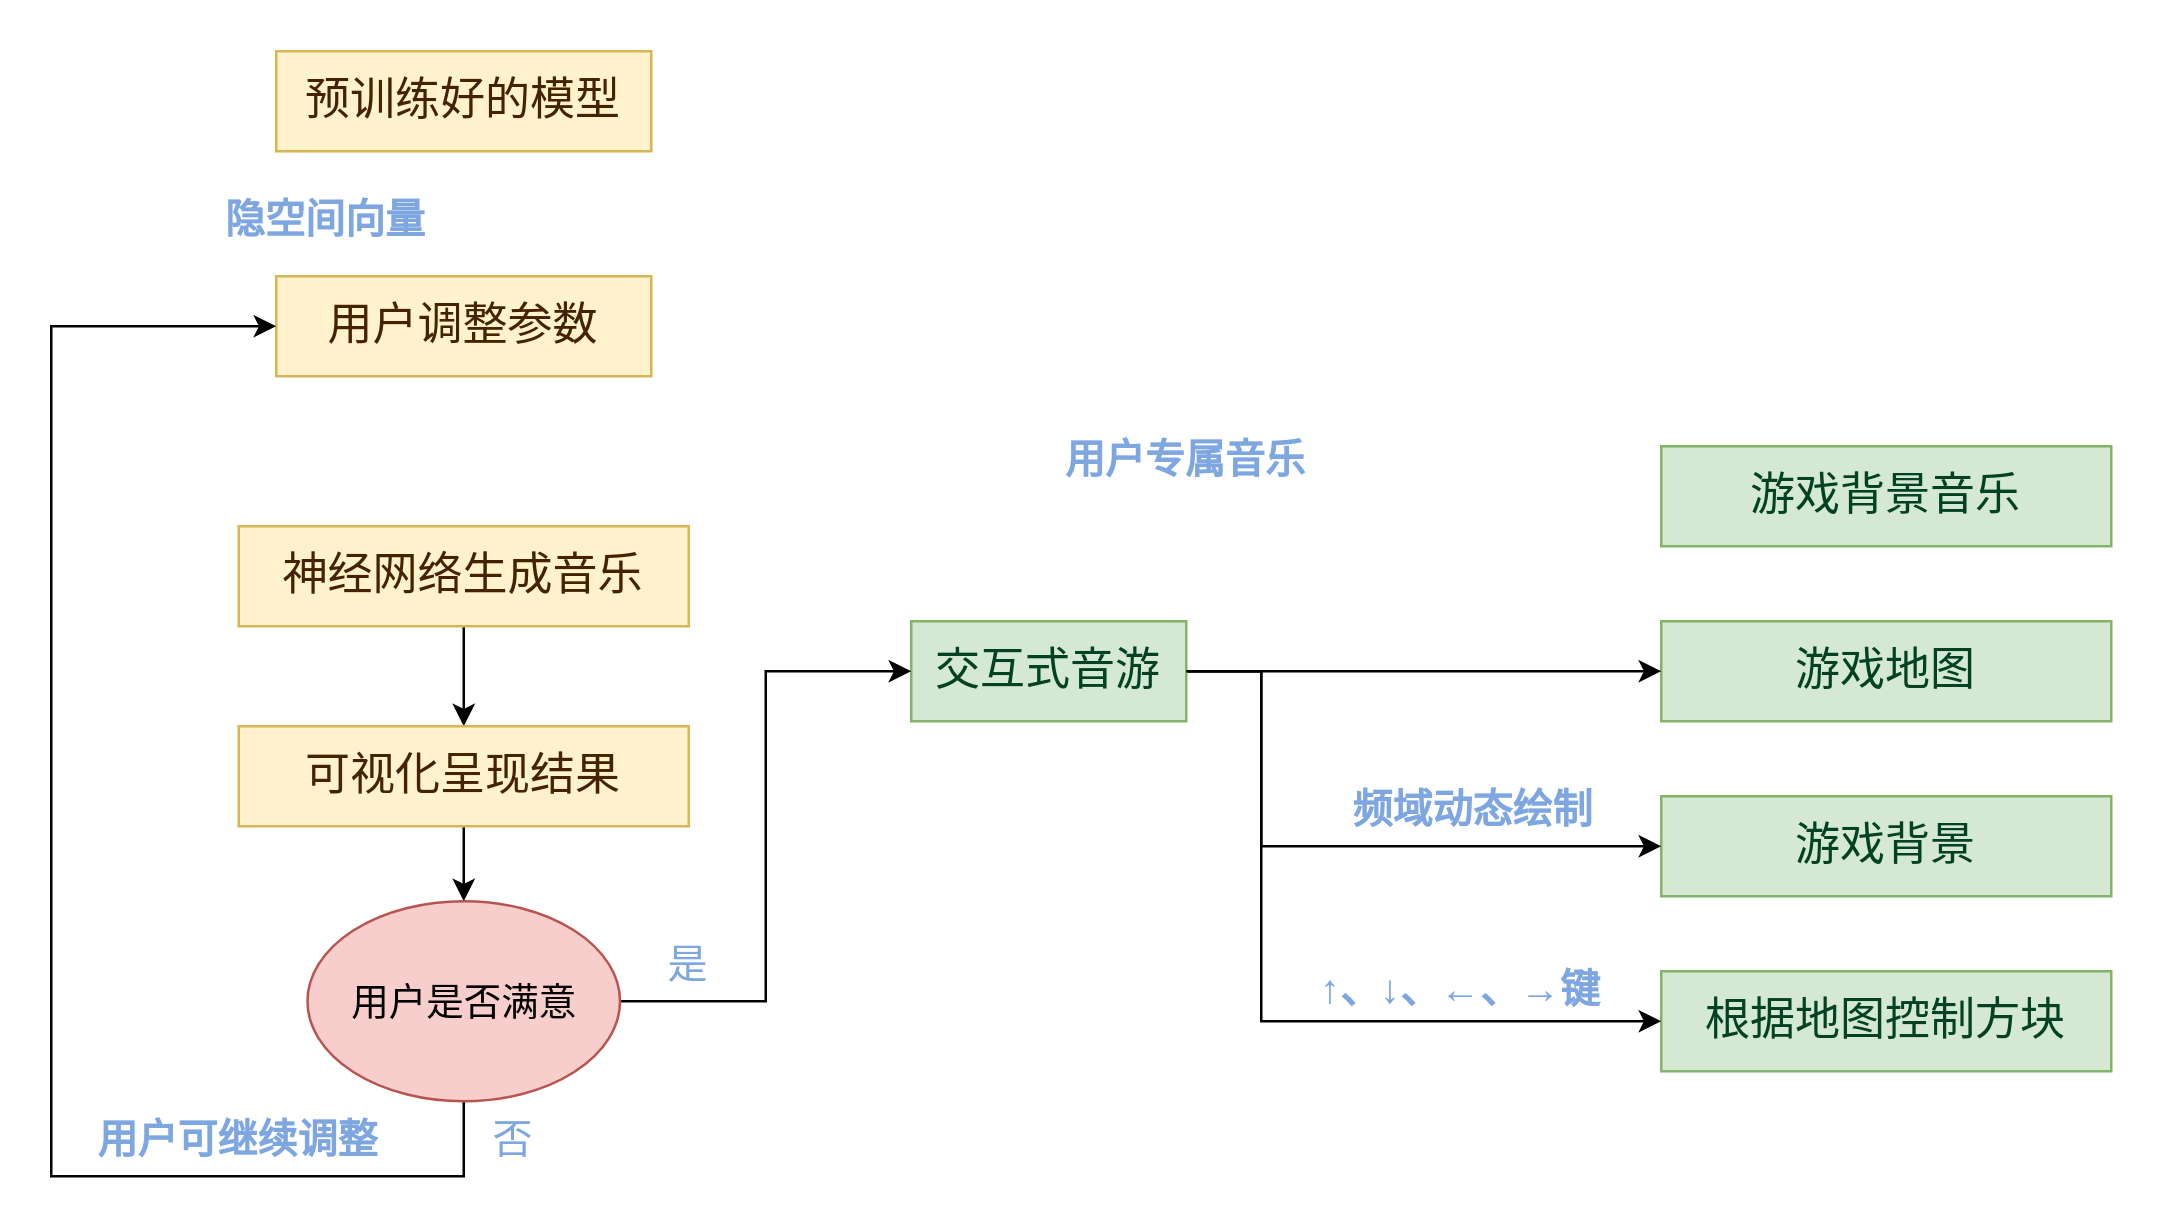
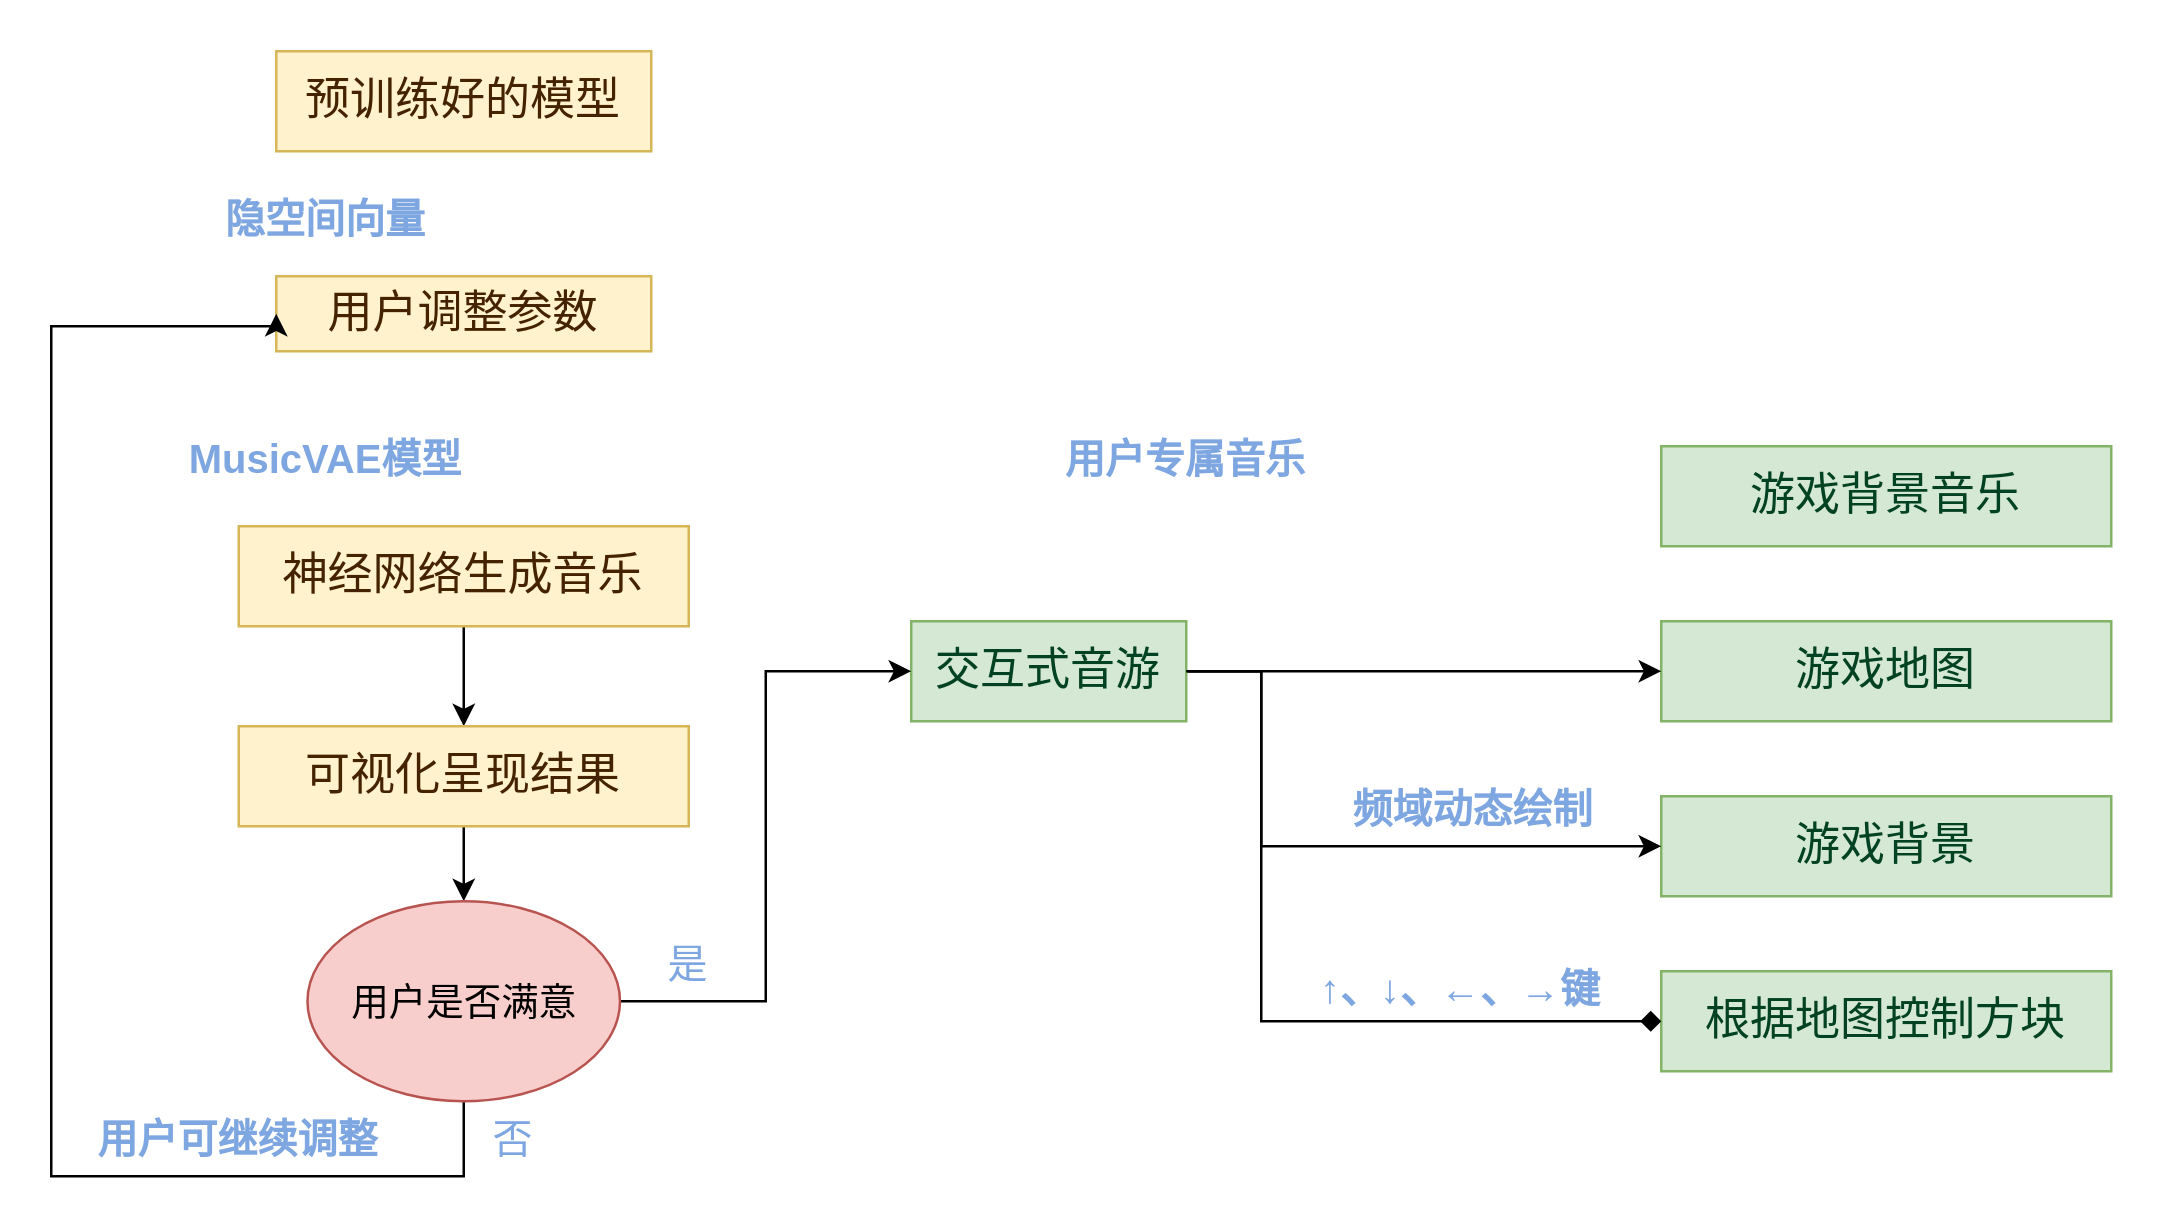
- <mxCell id="2" value="&lt;font style=&quot;font-size: 18px&quot; color=&quot;#452300&quot;&gt;用户调整参数&lt;/font&gt;" style="rounded=0;whiteSpace=wrap;html=1;fillColor=#fff2cc;strokeColor=#d6b656;" vertex="1" parent="1"><mxGeometry x="110" y="110" width="150" height="40" as="geometry" /></mxCell>
+ <mxCell id="2" value="&lt;font style=&quot;font-size: 18px&quot; color=&quot;#452300&quot;&gt;用户调整参数&lt;/font&gt;" style="rounded=0;whiteSpace=wrap;html=1;fillColor=#fff2cc;strokeColor=#d6b656;" vertex="1" parent="1"><mxGeometry x="110" y="110" width="150" height="30" as="geometry" /></mxCell>
+ <mxCell id="6" value="&lt;font color=&quot;#7ea6e0&quot; style=&quot;font-size: 16px&quot;&gt;&lt;b&gt;MusicVAE模型&lt;/b&gt;&lt;/font&gt;" style="text;html=1;strokeColor=none;fillColor=none;align=center;verticalAlign=middle;whiteSpace=wrap;rounded=0;" vertex="1" parent="1"><mxGeometry x="70" y="168" width="120" height="30" as="geometry" /></mxCell>
- <mxCell id="25" style="edgeStyle=orthogonalEdgeStyle;rounded=0;orthogonalLoop=1;jettySize=auto;html=1;entryX=0;entryY=0.5;entryDx=0;entryDy=0;exitX=1;exitY=0.5;exitDx=0;exitDy=0;" edge="1" parent="1" target="24" source="12"><mxGeometry relative="1" as="geometry"><mxPoint x="474" y="338" as="sourcePoint" /><Array as="points"><mxPoint x="504" y="268" /><mxPoint x="504" y="408" /></Array></mxGeometry></mxCell>
+ <mxCell id="25" style="edgeStyle=orthogonalEdgeStyle;rounded=0;orthogonalLoop=1;jettySize=auto;html=1;entryX=0;entryY=0.5;entryDx=0;entryDy=0;exitX=1;exitY=0.5;exitDx=0;exitDy=0;endArrow=diamond;" edge="1" parent="1" target="24" source="12"><mxGeometry relative="1" as="geometry"><mxPoint x="474" y="338" as="sourcePoint" /><Array as="points"><mxPoint x="504" y="268" /><mxPoint x="504" y="408" /></Array></mxGeometry></mxCell>
